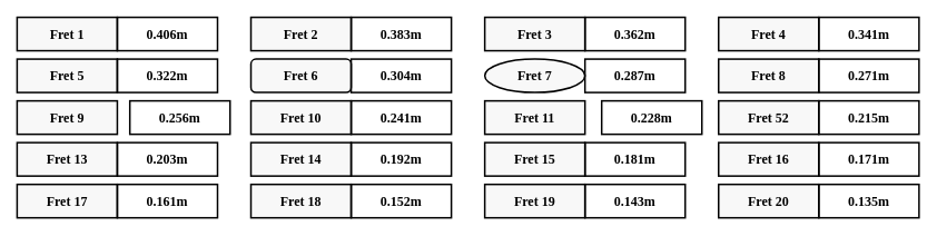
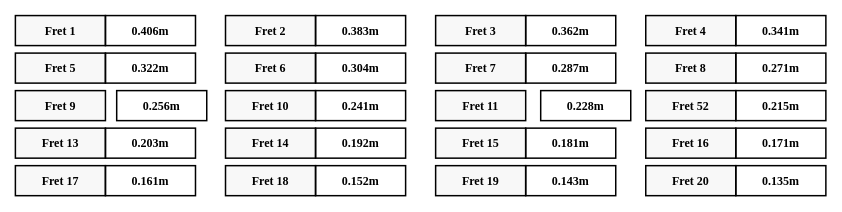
- <mxCell id="12" value="Fret 6" style="whiteSpace=wrap;html=1;fillColor=#F8F8F8;fontSize=16;fontFamily=Fira Code;fontSource=https%3A%2F%2Ffonts.googleapis.com%2Fcss%3Ffamily%3DFira%2BCode;fontStyle=1;strokeWidth=2;rounded=1;" vertex="1" parent="1"><mxGeometry x="300" y="70" width="120" height="40" as="geometry" /></mxCell>
+ <mxCell id="12" value="Fret 6" style="rounded=0;whiteSpace=wrap;html=1;fillColor=#F8F8F8;fontSize=16;fontFamily=Fira Code;fontSource=https%3A%2F%2Ffonts.googleapis.com%2Fcss%3Ffamily%3DFira%2BCode;fontStyle=1;strokeWidth=2;" vertex="1" parent="1"><mxGeometry x="300" y="70" width="120" height="40" as="geometry" /></mxCell>
- <mxCell id="14" value="Fret 7" style="ellipse;whiteSpace=wrap;html=1;fillColor=#F8F8F8;fontSize=16;fontFamily=Fira Code;fontSource=https%3A%2F%2Ffonts.googleapis.com%2Fcss%3Ffamily%3DFira%2BCode;fontStyle=1;strokeWidth=2;" vertex="1" parent="1"><mxGeometry x="580" y="70" width="120" height="40" as="geometry" /></mxCell>
+ <mxCell id="14" value="Fret 7" style="rounded=0;whiteSpace=wrap;html=1;fillColor=#F8F8F8;fontSize=16;fontFamily=Fira Code;fontSource=https%3A%2F%2Ffonts.googleapis.com%2Fcss%3Ffamily%3DFira%2BCode;fontStyle=1;strokeWidth=2;" vertex="1" parent="1"><mxGeometry x="580" y="70" width="120" height="40" as="geometry" /></mxCell>
